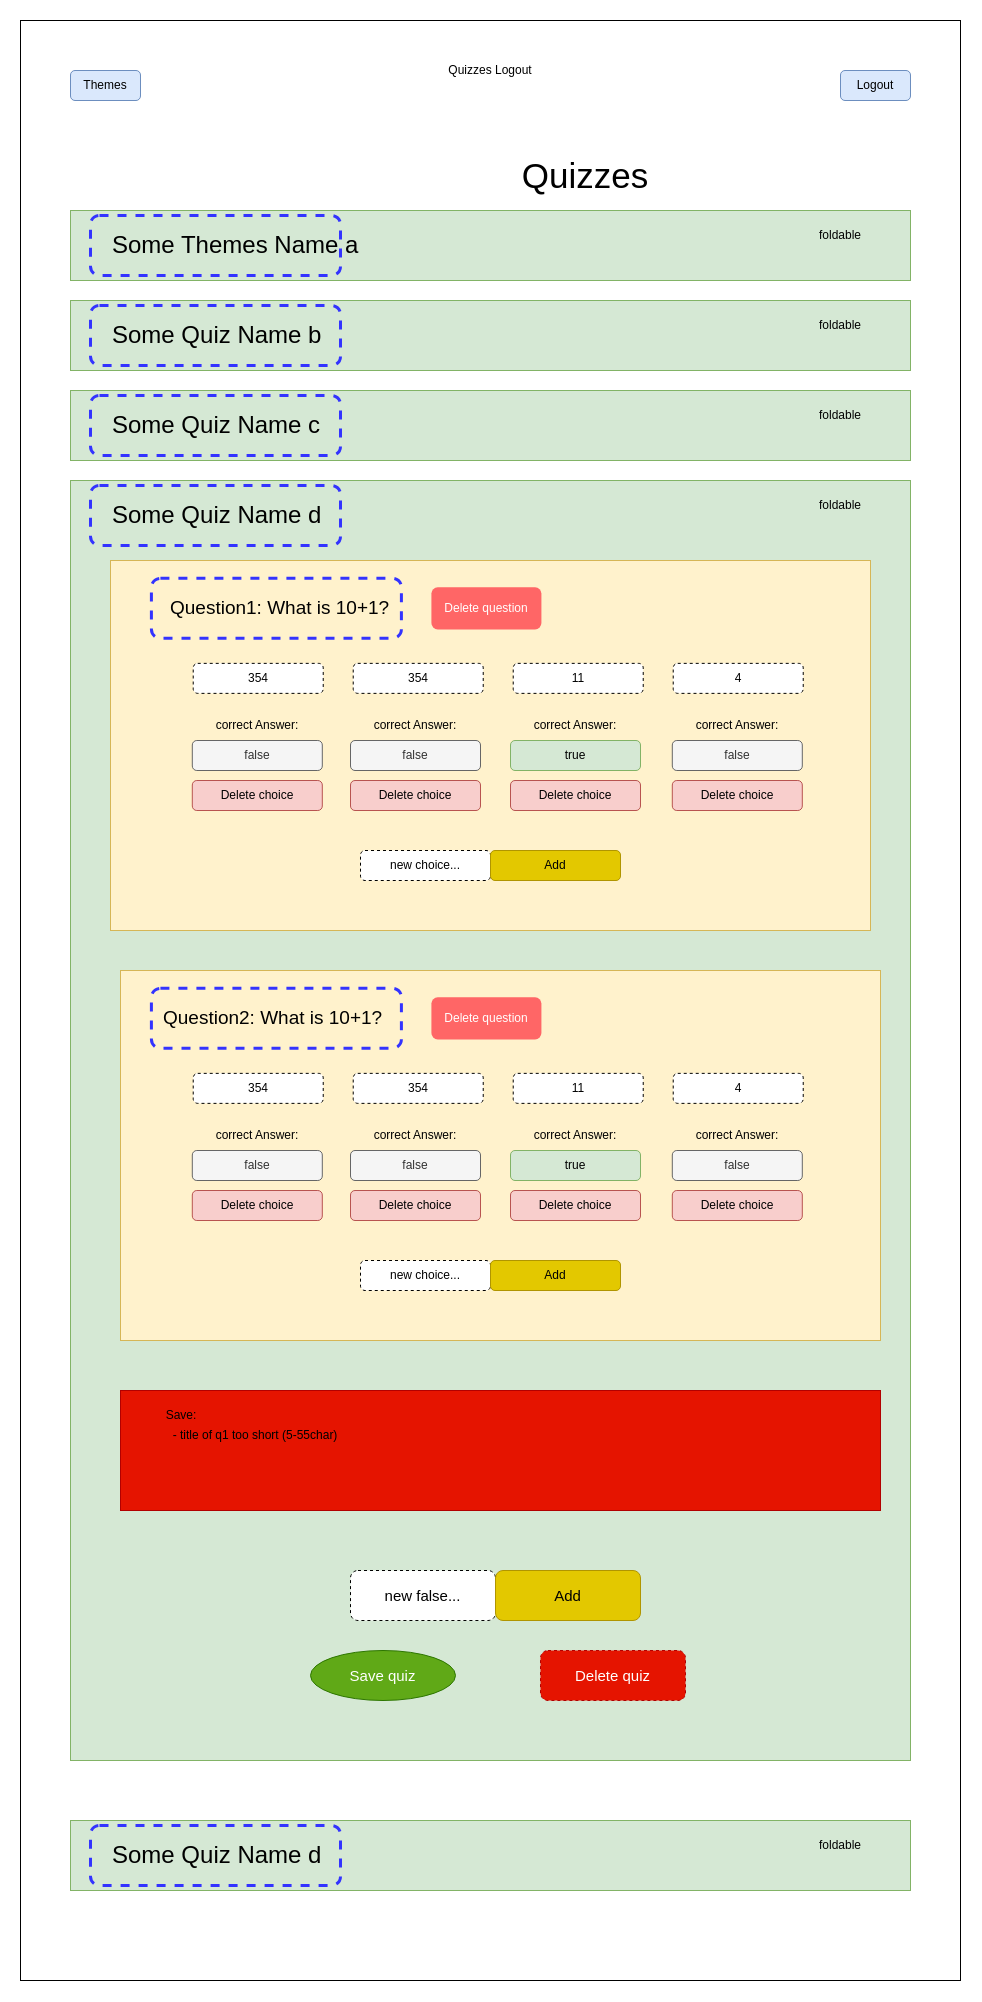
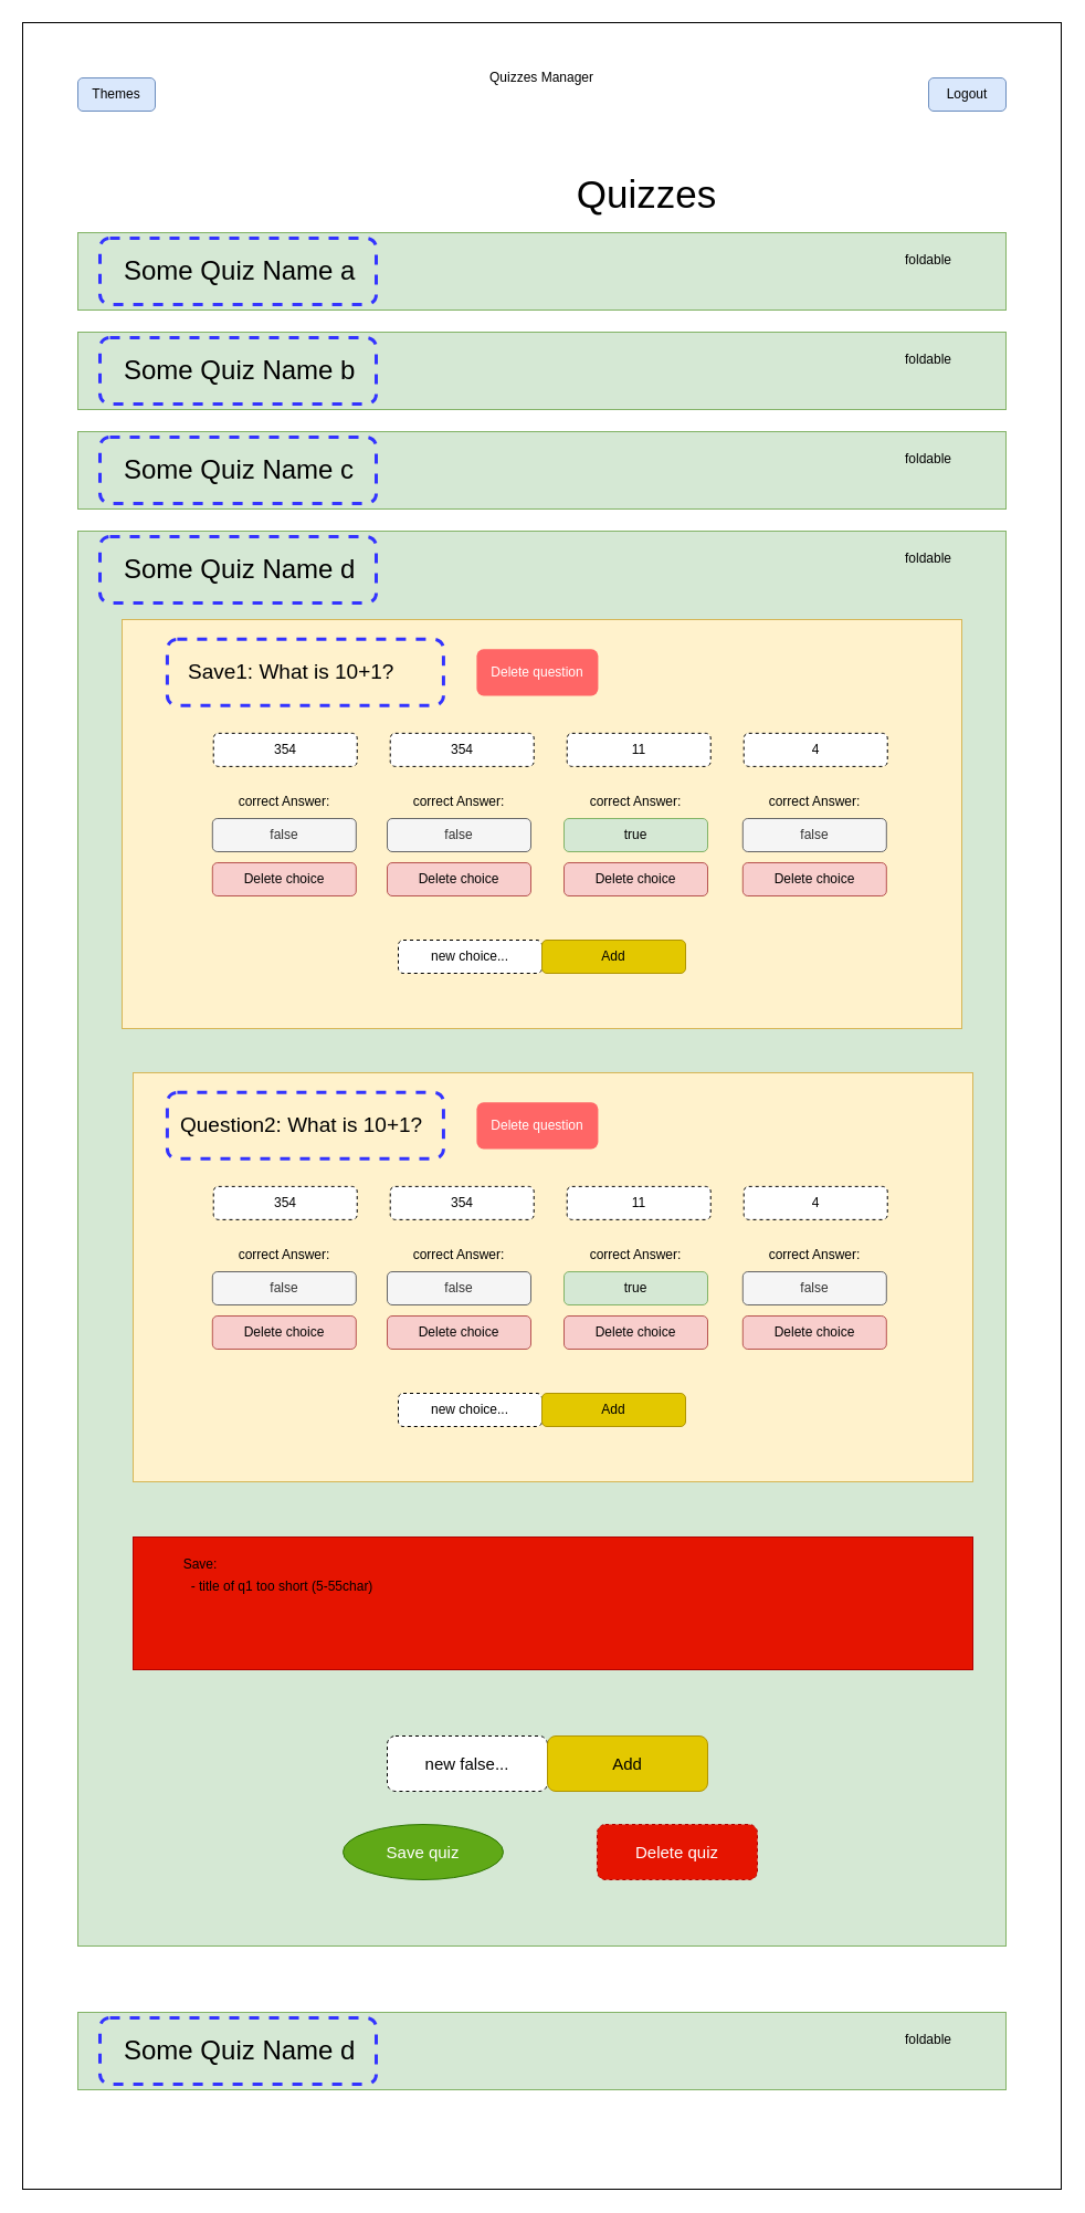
- <mxCell id="3" value="&lt;font style=&quot;font-size: 12px&quot;&gt;Quizzes Logout&lt;/font&gt;" style="text;html=1;strokeColor=none;fillColor=none;align=center;verticalAlign=middle;whiteSpace=wrap;rounded=0;" parent="1" vertex="1"><mxGeometry x="80" y="60" width="820" height="20" as="geometry" /></mxCell>
+ <mxCell id="3" value="&lt;font style=&quot;font-size: 12px&quot;&gt;Quizzes Manager&lt;/font&gt;" style="text;html=1;strokeColor=none;fillColor=none;align=center;verticalAlign=middle;whiteSpace=wrap;rounded=0;" parent="1" vertex="1"><mxGeometry x="80" y="60" width="820" height="20" as="geometry" /></mxCell>
- <mxCell id="9" value="&lt;font style=&quot;font-size: 24px&quot;&gt;Some Themes Name a&lt;/font&gt;" style="text;html=1;strokeColor=none;fillColor=none;align=left;verticalAlign=middle;whiteSpace=wrap;rounded=0;" parent="7" vertex="1"><mxGeometry x="40" y="20" width="280" height="30" as="geometry" /></mxCell>
+ <mxCell id="9" value="&lt;font style=&quot;font-size: 24px&quot;&gt;Some Quiz Name a&lt;/font&gt;" style="text;html=1;strokeColor=none;fillColor=none;align=left;verticalAlign=middle;whiteSpace=wrap;rounded=0;" parent="7" vertex="1"><mxGeometry x="40" y="20" width="280" height="30" as="geometry" /></mxCell>
- <mxCell id="32" value="&lt;font style=&quot;font-size: 19px&quot;&gt;Question1: What is 10+1?&lt;/font&gt;" style="text;html=1;strokeColor=none;fillColor=none;align=left;verticalAlign=middle;whiteSpace=wrap;rounded=0;" parent="1" vertex="1"><mxGeometry x="168" y="597.146" width="253.333" height="21.429" as="geometry" /></mxCell>
+ <mxCell id="32" value="&lt;font style=&quot;font-size: 19px&quot;&gt;Save1: What is 10+1?&lt;/font&gt;" style="text;html=1;strokeColor=none;fillColor=none;align=left;verticalAlign=middle;whiteSpace=wrap;rounded=0;" parent="1" vertex="1"><mxGeometry x="168" y="597.146" width="253.333" height="21.429" as="geometry" /></mxCell>
